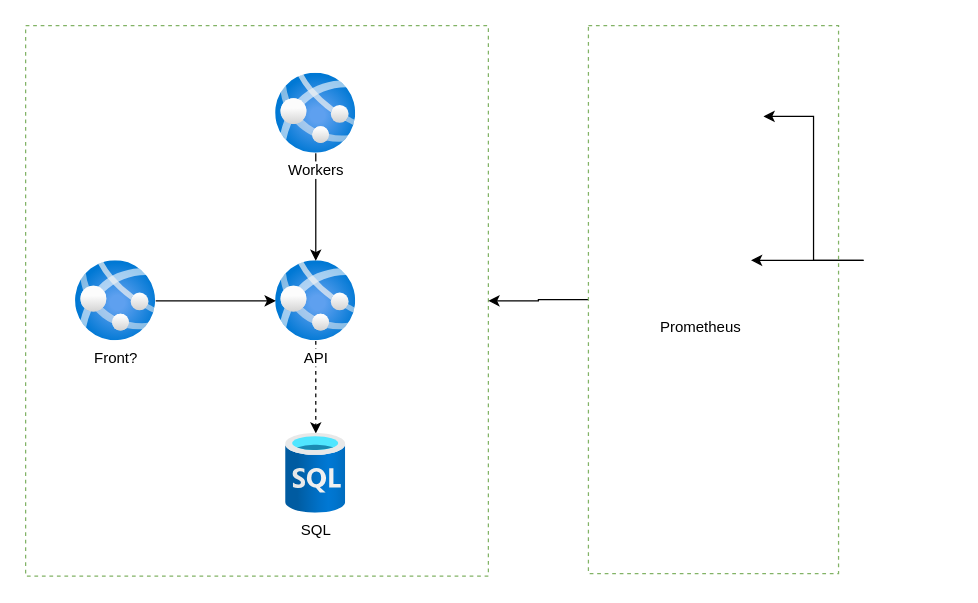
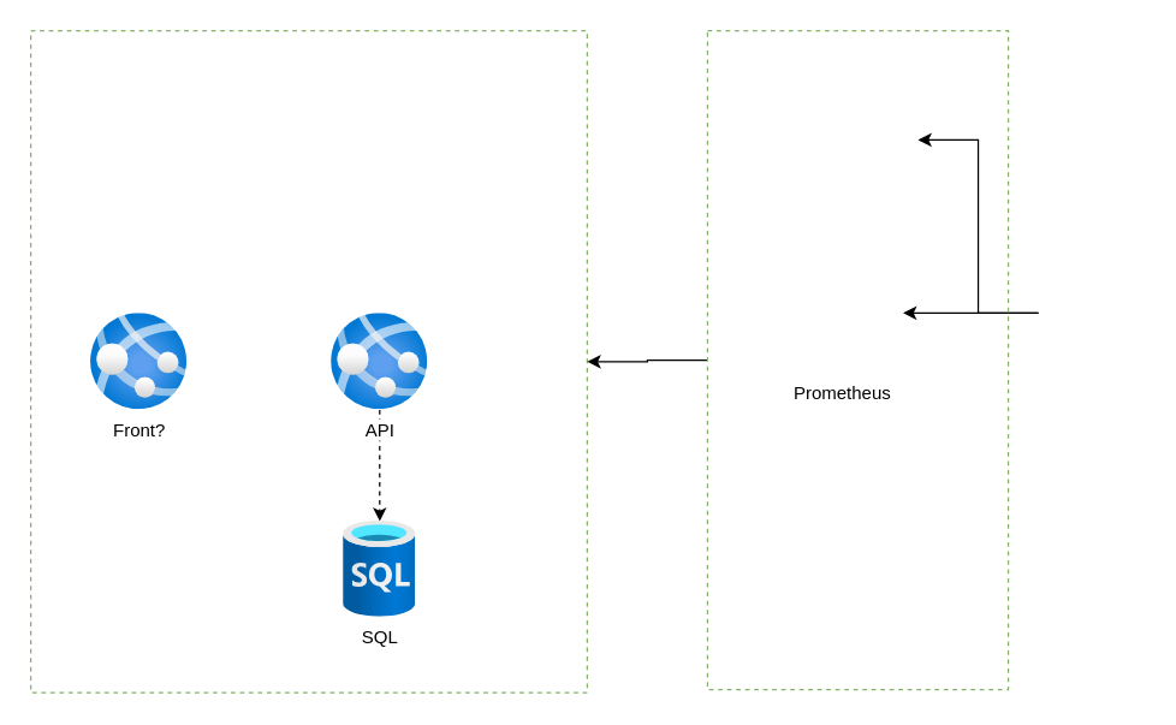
- <mxCell id="6" value="Workers" style="aspect=fixed;html=1;points=[];align=center;image;fontSize=12;image=img/lib/azure2/containers/App_Services.svg;" parent="1" vertex="1"><mxGeometry x="220" y="58" width="64" height="64" as="geometry" /></mxCell>
- <mxCell id="5" style="edgeStyle=orthogonalEdgeStyle;rounded=0;orthogonalLoop=1;jettySize=auto;html=1;" parent="1" source="6" target="3" edge="1"><mxGeometry relative="1" as="geometry" /></mxCell>
- <mxCell id="7" style="edgeStyle=orthogonalEdgeStyle;rounded=0;orthogonalLoop=1;jettySize=auto;html=1;" parent="1" source="8" target="3" edge="1"><mxGeometry relative="1" as="geometry" /></mxCell>
